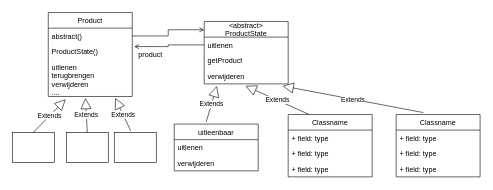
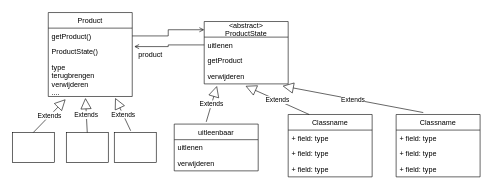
- <mxCell id="3" value="abstract()" style="text;strokeColor=none;fillColor=none;align=left;verticalAlign=top;spacingLeft=4;spacingRight=4;overflow=hidden;rotatable=0;points=[[0,0.5],[1,0.5]];portConstraint=eastwest;" vertex="1" parent="2"><mxGeometry y="26" width="140" height="26" as="geometry" /></mxCell>
+ <mxCell id="3" value="getProduct()" style="text;strokeColor=none;fillColor=none;align=left;verticalAlign=top;spacingLeft=4;spacingRight=4;overflow=hidden;rotatable=0;points=[[0,0.5],[1,0.5]];portConstraint=eastwest;" vertex="1" parent="2"><mxGeometry y="26" width="140" height="26" as="geometry" /></mxCell>
- <mxCell id="5" value="uitlenen&#10;terugbrengen&#10;verwijderen&#10;...." style="text;strokeColor=none;fillColor=none;align=left;verticalAlign=top;spacingLeft=4;spacingRight=4;overflow=hidden;rotatable=0;points=[[0,0.5],[1,0.5]];portConstraint=eastwest;" vertex="1" parent="2"><mxGeometry y="78" width="140" height="62" as="geometry" /></mxCell>
+ <mxCell id="5" value="type&#10;terugbrengen&#10;verwijderen&#10;...." style="text;strokeColor=none;fillColor=none;align=left;verticalAlign=top;spacingLeft=4;spacingRight=4;overflow=hidden;rotatable=0;points=[[0,0.5],[1,0.5]];portConstraint=eastwest;" vertex="1" parent="2"><mxGeometry y="78" width="140" height="62" as="geometry" /></mxCell>
